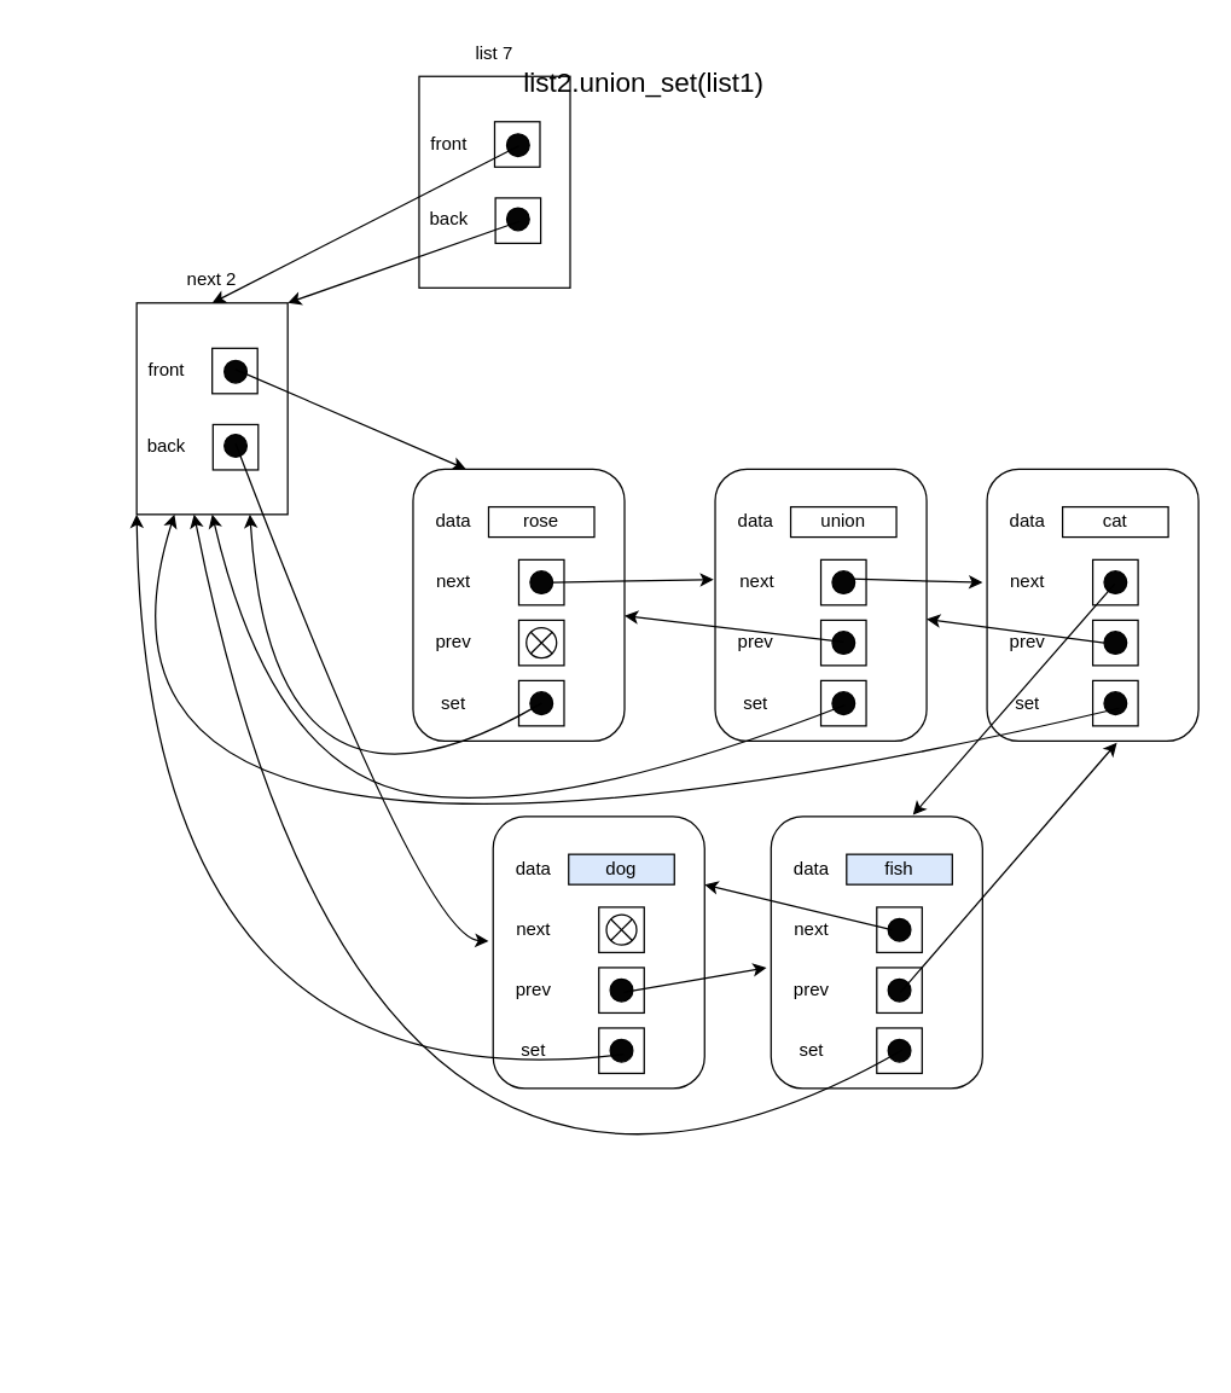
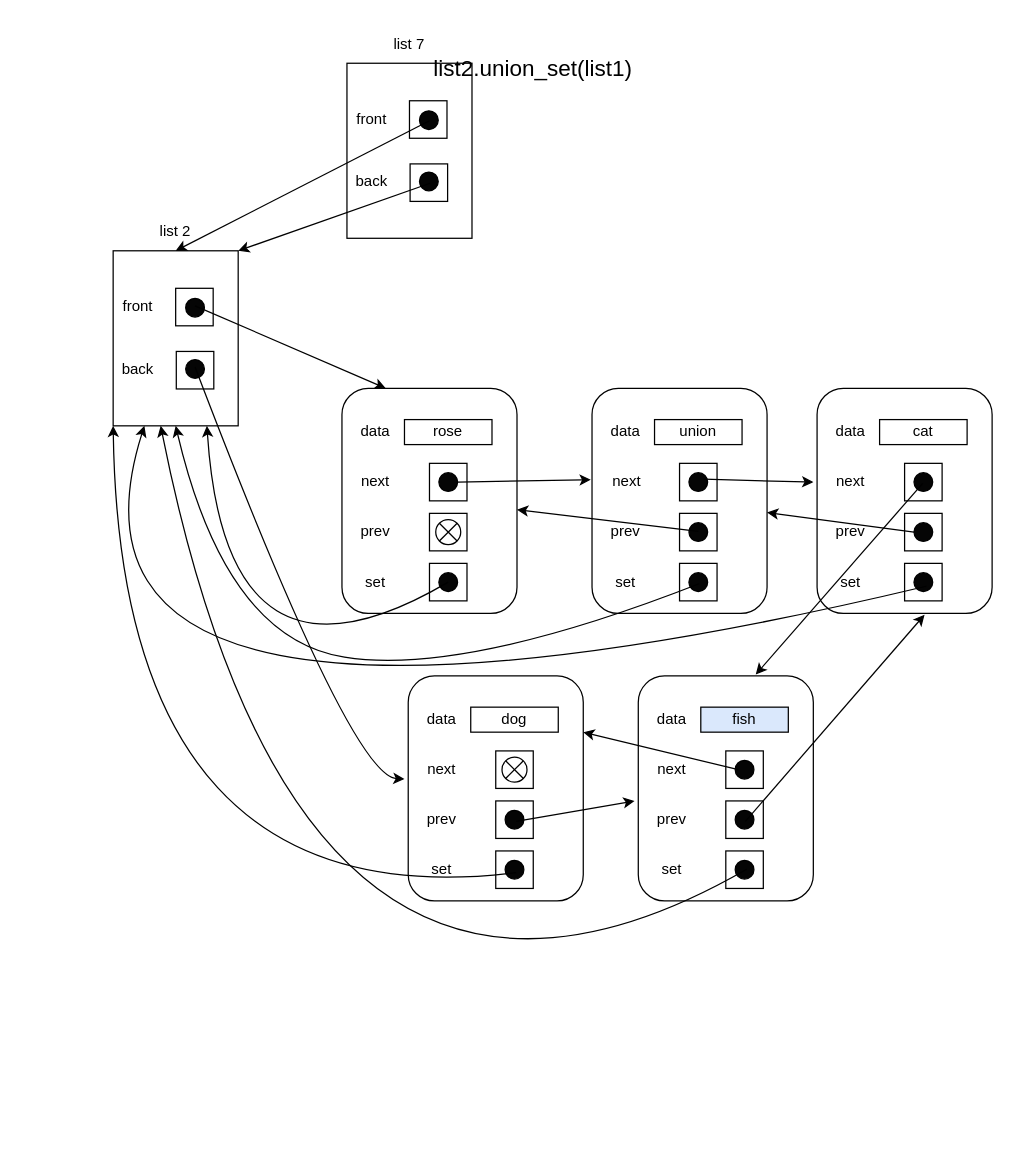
- <mxCell id="5" value="next 2" style="text;html=1;strokeColor=none;fillColor=none;align=center;verticalAlign=middle;whiteSpace=wrap;rounded=0;container=0;" parent="2" vertex="1"><mxGeometry x="30" width="60" height="30" as="geometry" /></mxCell>
+ <mxCell id="5" value="list 2" style="text;html=1;strokeColor=none;fillColor=none;align=center;verticalAlign=middle;whiteSpace=wrap;rounded=0;container=0;" parent="2" vertex="1"><mxGeometry x="30" width="60" height="30" as="geometry" /></mxCell>
- <mxCell id="63" value="dog" style="rounded=0;whiteSpace=wrap;html=1;shadow=0;fillColor=#dae8fc;" vertex="1" parent="57"><mxGeometry x="53" y="25" width="70" height="20" as="geometry" /></mxCell>
+ <mxCell id="63" value="dog" style="rounded=0;whiteSpace=wrap;html=1;shadow=0;" vertex="1" parent="57"><mxGeometry x="53" y="25" width="70" height="20" as="geometry" /></mxCell>
